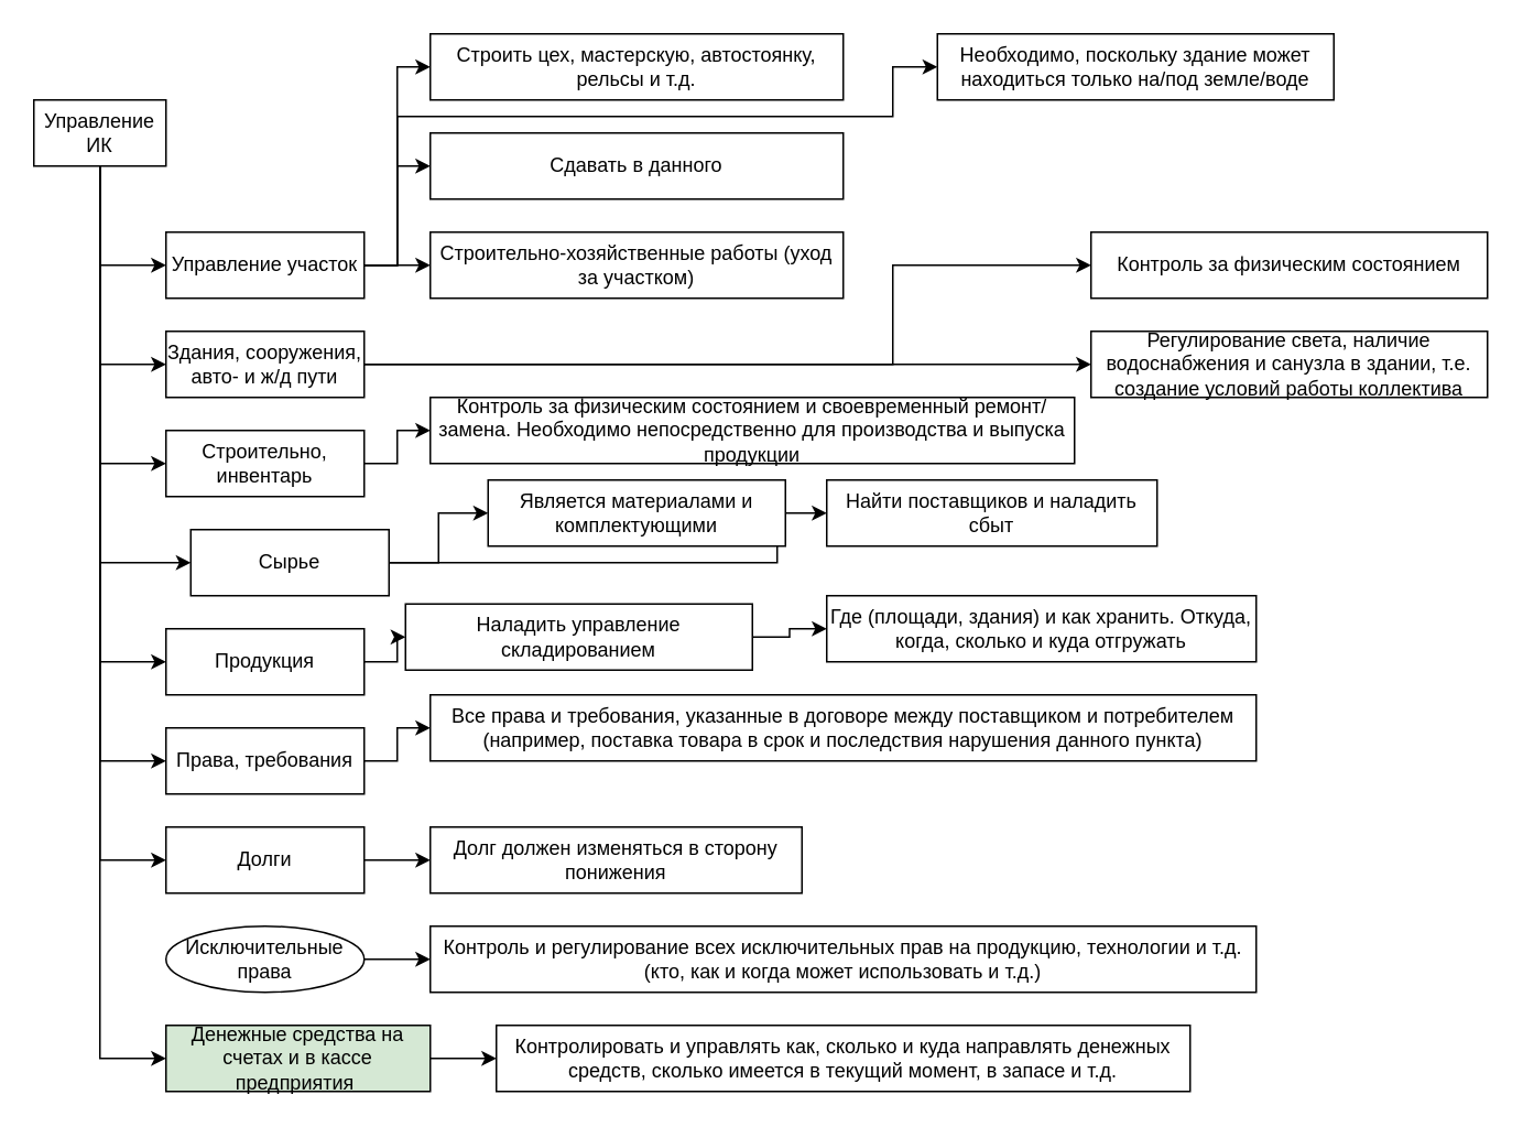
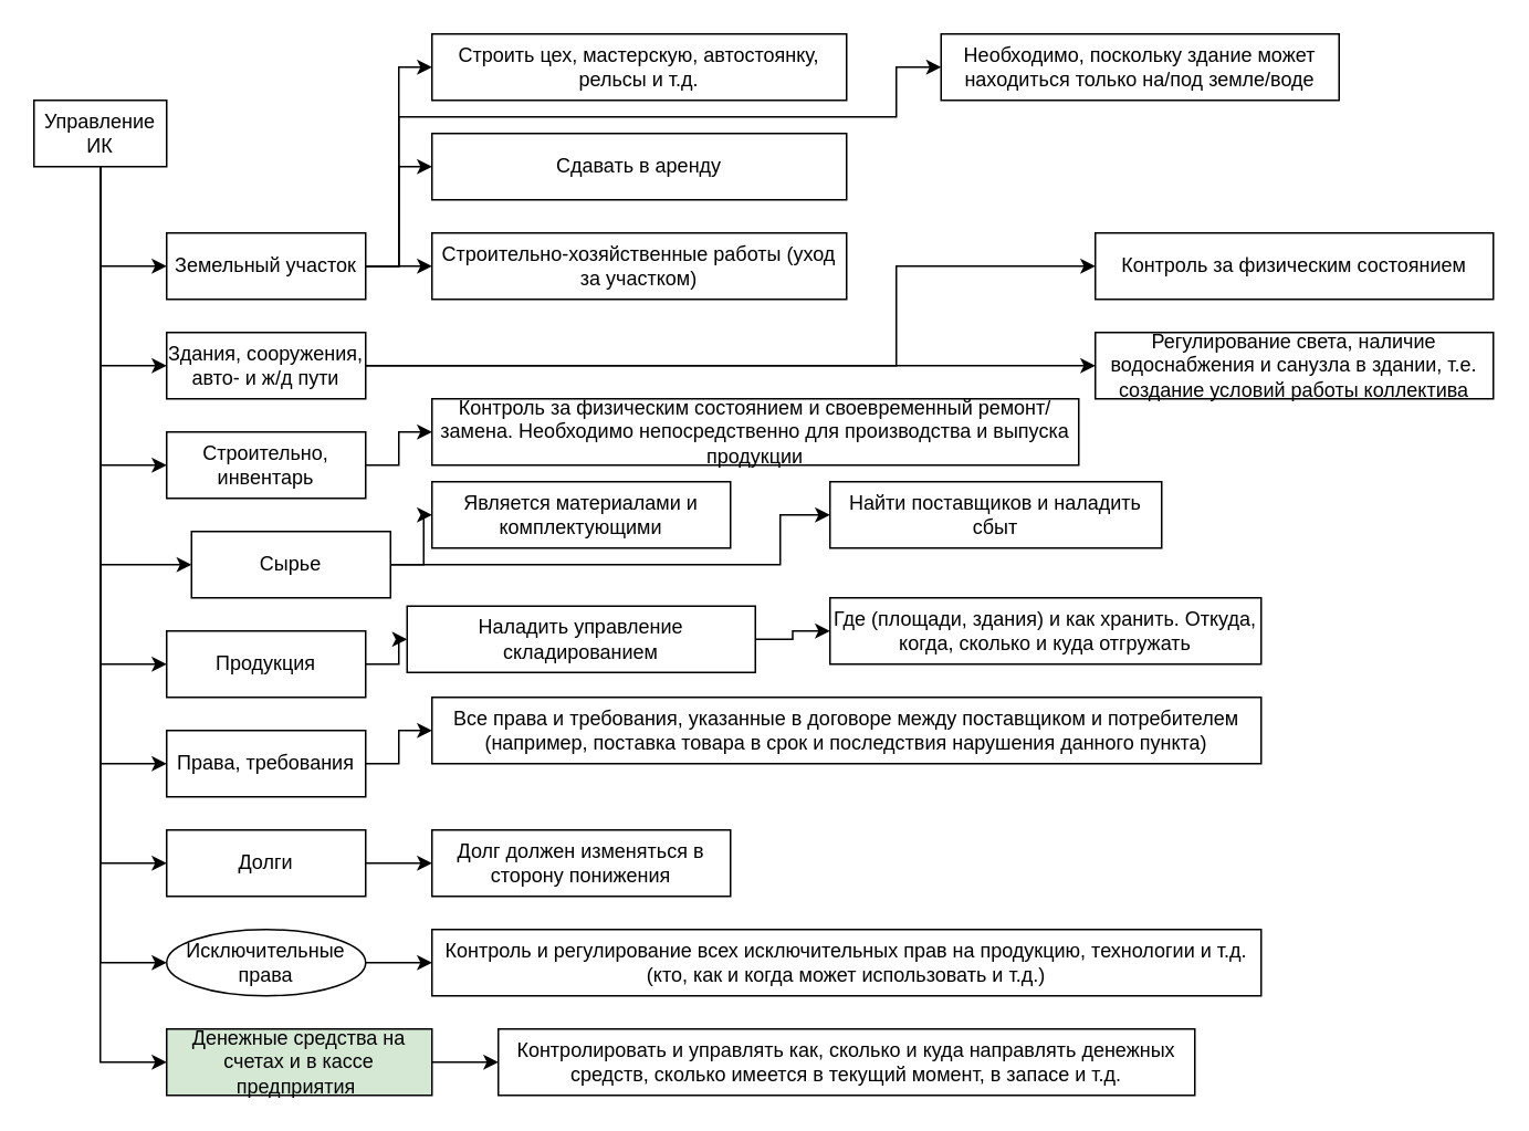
- <mxCell id="36" value="Сдавать в данного" style="rounded=0;whiteSpace=wrap;html=1;" vertex="1" parent="1"><mxGeometry x="260" y="80" width="250" height="40" as="geometry" /></mxCell>
+ <mxCell id="36" value="Сдавать в аренду" style="rounded=0;whiteSpace=wrap;html=1;" vertex="1" parent="1"><mxGeometry x="260" y="80" width="250" height="40" as="geometry" /></mxCell>
- <mxCell id="16" value="Управление участок" style="rounded=0;whiteSpace=wrap;html=1;" parent="1" vertex="1"><mxGeometry x="100" y="140" width="120" height="40" as="geometry" /></mxCell>
+ <mxCell id="16" value="Земельный участок" style="rounded=0;whiteSpace=wrap;html=1;" parent="1" vertex="1"><mxGeometry x="100" y="140" width="120" height="40" as="geometry" /></mxCell>
- <mxCell id="42" value="Является материалами и комплектующими" style="rounded=0;whiteSpace=wrap;html=1;" vertex="1" parent="1"><mxGeometry x="295" y="290" width="180" height="40" as="geometry" /></mxCell>
+ <mxCell id="42" value="Является материалами и комплектующими" style="rounded=0;whiteSpace=wrap;html=1;" vertex="1" parent="1"><mxGeometry x="260" y="290" width="180" height="40" as="geometry" /></mxCell>
- <mxCell id="48" value="Долг должен изменяться в сторону понижения" style="rounded=0;whiteSpace=wrap;html=1;" vertex="1" parent="1"><mxGeometry x="260" y="500" width="225" height="40" as="geometry" /></mxCell>
+ <mxCell id="48" value="Долг должен изменяться в сторону понижения" style="rounded=0;whiteSpace=wrap;html=1;" vertex="1" parent="1"><mxGeometry x="260" y="500" width="180" height="40" as="geometry" /></mxCell>
+ <mxCell id="9" style="edgeStyle=orthogonalEdgeStyle;rounded=0;orthogonalLoop=1;jettySize=auto;html=1;exitX=0.5;exitY=1;exitDx=0;exitDy=0;entryX=0;entryY=0.5;entryDx=0;entryDy=0;" parent="1" source="11" target="32" edge="1"><mxGeometry relative="1" as="geometry"><Array as="points"><mxPoint x="60" y="580" /></Array></mxGeometry></mxCell>
